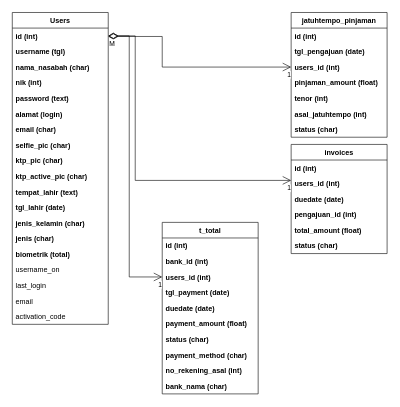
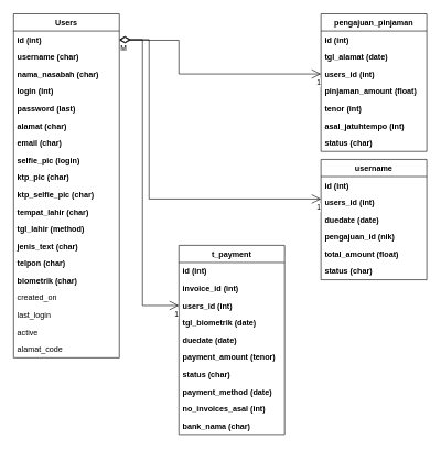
- <mxCell id="22" value="jatuhtempo_pinjaman" style="swimlane;fontStyle=1;align=center;verticalAlign=top;childLayout=stackLayout;horizontal=1;startSize=26;horizontalStack=0;resizeParent=1;resizeLast=0;collapsible=1;marginBottom=0;rounded=0;shadow=0;strokeWidth=1;" parent="1" vertex="1"><mxGeometry x="485" y="20" width="160" height="208" as="geometry"><mxRectangle x="340" y="380" width="170" height="26" as="alternateBounds" /></mxGeometry></mxCell>
+ <mxCell id="22" value="pengajuan_pinjaman" style="swimlane;fontStyle=1;align=center;verticalAlign=top;childLayout=stackLayout;horizontal=1;startSize=26;horizontalStack=0;resizeParent=1;resizeLast=0;collapsible=1;marginBottom=0;rounded=0;shadow=0;strokeWidth=1;" parent="1" vertex="1"><mxGeometry x="485" y="20" width="160" height="208" as="geometry"><mxRectangle x="340" y="380" width="170" height="26" as="alternateBounds" /></mxGeometry></mxCell>
- <mxCell id="4" value="username (tgl)" style="text;align=left;verticalAlign=top;spacingLeft=4;spacingRight=4;overflow=hidden;rotatable=0;points=[[0,0.5],[1,0.5]];portConstraint=eastwest;rounded=0;shadow=0;html=0;fontStyle=1" parent="2" vertex="1"><mxGeometry y="52" width="160" height="26" as="geometry" /></mxCell>
+ <mxCell id="4" value="username (char)" style="text;align=left;verticalAlign=top;spacingLeft=4;spacingRight=4;overflow=hidden;rotatable=0;points=[[0,0.5],[1,0.5]];portConstraint=eastwest;rounded=0;shadow=0;html=0;fontStyle=1" parent="2" vertex="1"><mxGeometry y="52" width="160" height="26" as="geometry" /></mxCell>
- <mxCell id="24" value="tgl_pengajuan (date)" style="text;align=left;verticalAlign=top;spacingLeft=4;spacingRight=4;overflow=hidden;rotatable=0;points=[[0,0.5],[1,0.5]];portConstraint=eastwest;fontStyle=1" vertex="1" parent="22"><mxGeometry y="52" width="160" height="26" as="geometry" /></mxCell>
+ <mxCell id="24" value="tgl_alamat (date)" style="text;align=left;verticalAlign=top;spacingLeft=4;spacingRight=4;overflow=hidden;rotatable=0;points=[[0,0.5],[1,0.5]];portConstraint=eastwest;fontStyle=1" vertex="1" parent="22"><mxGeometry y="52" width="160" height="26" as="geometry" /></mxCell>
- <mxCell id="6" value="nik (int)" style="text;align=left;verticalAlign=top;spacingLeft=4;spacingRight=4;overflow=hidden;rotatable=0;points=[[0,0.5],[1,0.5]];portConstraint=eastwest;rounded=0;shadow=0;html=0;fontStyle=1" vertex="1" parent="2"><mxGeometry y="104" width="160" height="26" as="geometry" /></mxCell>
+ <mxCell id="6" value="login (int)" style="text;align=left;verticalAlign=top;spacingLeft=4;spacingRight=4;overflow=hidden;rotatable=0;points=[[0,0.5],[1,0.5]];portConstraint=eastwest;rounded=0;shadow=0;html=0;fontStyle=1" vertex="1" parent="2"><mxGeometry y="104" width="160" height="26" as="geometry" /></mxCell>
- <mxCell id="7" value="password (text)" style="text;align=left;verticalAlign=top;spacingLeft=4;spacingRight=4;overflow=hidden;rotatable=0;points=[[0,0.5],[1,0.5]];portConstraint=eastwest;rounded=0;shadow=0;html=0;fontStyle=1" vertex="1" parent="2"><mxGeometry y="130" width="160" height="26" as="geometry" /></mxCell>
+ <mxCell id="7" value="password (last)" style="text;align=left;verticalAlign=top;spacingLeft=4;spacingRight=4;overflow=hidden;rotatable=0;points=[[0,0.5],[1,0.5]];portConstraint=eastwest;rounded=0;shadow=0;html=0;fontStyle=1" vertex="1" parent="2"><mxGeometry y="130" width="160" height="26" as="geometry" /></mxCell>
- <mxCell id="8" value="alamat (login)" style="text;align=left;verticalAlign=top;spacingLeft=4;spacingRight=4;overflow=hidden;rotatable=0;points=[[0,0.5],[1,0.5]];portConstraint=eastwest;rounded=0;shadow=0;html=0;fontStyle=1" vertex="1" parent="2"><mxGeometry y="156" width="160" height="26" as="geometry" /></mxCell>
+ <mxCell id="8" value="alamat (char)" style="text;align=left;verticalAlign=top;spacingLeft=4;spacingRight=4;overflow=hidden;rotatable=0;points=[[0,0.5],[1,0.5]];portConstraint=eastwest;rounded=0;shadow=0;html=0;fontStyle=1" vertex="1" parent="2"><mxGeometry y="156" width="160" height="26" as="geometry" /></mxCell>
- <mxCell id="10" value="selfie_pic (char)" style="text;align=left;verticalAlign=top;spacingLeft=4;spacingRight=4;overflow=hidden;rotatable=0;points=[[0,0.5],[1,0.5]];portConstraint=eastwest;rounded=0;shadow=0;html=0;fontStyle=1" vertex="1" parent="2"><mxGeometry y="208" width="160" height="26" as="geometry" /></mxCell>
+ <mxCell id="10" value="selfie_pic (login)" style="text;align=left;verticalAlign=top;spacingLeft=4;spacingRight=4;overflow=hidden;rotatable=0;points=[[0,0.5],[1,0.5]];portConstraint=eastwest;rounded=0;shadow=0;html=0;fontStyle=1" vertex="1" parent="2"><mxGeometry y="208" width="160" height="26" as="geometry" /></mxCell>
- <mxCell id="41" value="invoices" style="swimlane;fontStyle=1;align=center;verticalAlign=top;childLayout=stackLayout;horizontal=1;startSize=26;horizontalStack=0;resizeParent=1;resizeLast=0;collapsible=1;marginBottom=0;rounded=0;shadow=0;strokeWidth=1;" vertex="1" parent="1"><mxGeometry x="485" y="240" width="160" height="182" as="geometry"><mxRectangle x="340" y="380" width="170" height="26" as="alternateBounds" /></mxGeometry></mxCell>
+ <mxCell id="41" value="username" style="swimlane;fontStyle=1;align=center;verticalAlign=top;childLayout=stackLayout;horizontal=1;startSize=26;horizontalStack=0;resizeParent=1;resizeLast=0;collapsible=1;marginBottom=0;rounded=0;shadow=0;strokeWidth=1;" vertex="1" parent="1"><mxGeometry x="485" y="240" width="160" height="182" as="geometry"><mxRectangle x="340" y="380" width="170" height="26" as="alternateBounds" /></mxGeometry></mxCell>
- <mxCell id="12" value="ktp_active_pic (char)" style="text;align=left;verticalAlign=top;spacingLeft=4;spacingRight=4;overflow=hidden;rotatable=0;points=[[0,0.5],[1,0.5]];portConstraint=eastwest;rounded=0;shadow=0;html=0;fontStyle=1" vertex="1" parent="2"><mxGeometry y="260" width="160" height="26" as="geometry" /></mxCell>
+ <mxCell id="12" value="ktp_selfie_pic (char)" style="text;align=left;verticalAlign=top;spacingLeft=4;spacingRight=4;overflow=hidden;rotatable=0;points=[[0,0.5],[1,0.5]];portConstraint=eastwest;rounded=0;shadow=0;html=0;fontStyle=1" vertex="1" parent="2"><mxGeometry y="260" width="160" height="26" as="geometry" /></mxCell>
- <mxCell id="13" value="tempat_lahir (text)" style="text;align=left;verticalAlign=top;spacingLeft=4;spacingRight=4;overflow=hidden;rotatable=0;points=[[0,0.5],[1,0.5]];portConstraint=eastwest;rounded=0;shadow=0;html=0;fontStyle=1" vertex="1" parent="2"><mxGeometry y="286" width="160" height="26" as="geometry" /></mxCell>
+ <mxCell id="13" value="tempat_lahir (char)" style="text;align=left;verticalAlign=top;spacingLeft=4;spacingRight=4;overflow=hidden;rotatable=0;points=[[0,0.5],[1,0.5]];portConstraint=eastwest;rounded=0;shadow=0;html=0;fontStyle=1" vertex="1" parent="2"><mxGeometry y="286" width="160" height="26" as="geometry" /></mxCell>
- <mxCell id="14" value="tgl_lahir (date)" style="text;align=left;verticalAlign=top;spacingLeft=4;spacingRight=4;overflow=hidden;rotatable=0;points=[[0,0.5],[1,0.5]];portConstraint=eastwest;rounded=0;shadow=0;html=0;fontStyle=1" vertex="1" parent="2"><mxGeometry y="312" width="160" height="26" as="geometry" /></mxCell>
+ <mxCell id="14" value="tgl_lahir (method)" style="text;align=left;verticalAlign=top;spacingLeft=4;spacingRight=4;overflow=hidden;rotatable=0;points=[[0,0.5],[1,0.5]];portConstraint=eastwest;rounded=0;shadow=0;html=0;fontStyle=1" vertex="1" parent="2"><mxGeometry y="312" width="160" height="26" as="geometry" /></mxCell>
- <mxCell id="45" value="pengajuan_id (int)" style="text;align=left;verticalAlign=top;spacingLeft=4;spacingRight=4;overflow=hidden;rotatable=0;points=[[0,0.5],[1,0.5]];portConstraint=eastwest;fontStyle=1" vertex="1" parent="41"><mxGeometry y="104" width="160" height="26" as="geometry" /></mxCell>
+ <mxCell id="45" value="pengajuan_id (nik)" style="text;align=left;verticalAlign=top;spacingLeft=4;spacingRight=4;overflow=hidden;rotatable=0;points=[[0,0.5],[1,0.5]];portConstraint=eastwest;fontStyle=1" vertex="1" parent="41"><mxGeometry y="104" width="160" height="26" as="geometry" /></mxCell>
- <mxCell id="15" value="jenis_kelamin (char)" style="text;align=left;verticalAlign=top;spacingLeft=4;spacingRight=4;overflow=hidden;rotatable=0;points=[[0,0.5],[1,0.5]];portConstraint=eastwest;rounded=0;shadow=0;html=0;fontStyle=1" vertex="1" parent="2"><mxGeometry y="338" width="160" height="26" as="geometry" /></mxCell>
+ <mxCell id="15" value="jenis_text (char)" style="text;align=left;verticalAlign=top;spacingLeft=4;spacingRight=4;overflow=hidden;rotatable=0;points=[[0,0.5],[1,0.5]];portConstraint=eastwest;rounded=0;shadow=0;html=0;fontStyle=1" vertex="1" parent="2"><mxGeometry y="338" width="160" height="26" as="geometry" /></mxCell>
- <mxCell id="30" value="t_total" style="swimlane;fontStyle=1;align=center;verticalAlign=top;childLayout=stackLayout;horizontal=1;startSize=26;horizontalStack=0;resizeParent=1;resizeLast=0;collapsible=1;marginBottom=0;rounded=0;shadow=0;strokeWidth=1;" vertex="1" parent="1"><mxGeometry x="270" y="370" width="160" height="286" as="geometry"><mxRectangle x="340" y="380" width="170" height="26" as="alternateBounds" /></mxGeometry></mxCell>
+ <mxCell id="30" value="t_payment" style="swimlane;fontStyle=1;align=center;verticalAlign=top;childLayout=stackLayout;horizontal=1;startSize=26;horizontalStack=0;resizeParent=1;resizeLast=0;collapsible=1;marginBottom=0;rounded=0;shadow=0;strokeWidth=1;" vertex="1" parent="1"><mxGeometry x="270" y="370" width="160" height="286" as="geometry"><mxRectangle x="340" y="380" width="170" height="26" as="alternateBounds" /></mxGeometry></mxCell>
- <mxCell id="16" value="jenis (char)" style="text;align=left;verticalAlign=top;spacingLeft=4;spacingRight=4;overflow=hidden;rotatable=0;points=[[0,0.5],[1,0.5]];portConstraint=eastwest;rounded=0;shadow=0;html=0;fontStyle=1" vertex="1" parent="2"><mxGeometry y="364" width="160" height="26" as="geometry" /></mxCell>
+ <mxCell id="16" value="telpon (char)" style="text;align=left;verticalAlign=top;spacingLeft=4;spacingRight=4;overflow=hidden;rotatable=0;points=[[0,0.5],[1,0.5]];portConstraint=eastwest;rounded=0;shadow=0;html=0;fontStyle=1" vertex="1" parent="2"><mxGeometry y="364" width="160" height="26" as="geometry" /></mxCell>
- <mxCell id="17" value="biometrik (total)" style="text;align=left;verticalAlign=top;spacingLeft=4;spacingRight=4;overflow=hidden;rotatable=0;points=[[0,0.5],[1,0.5]];portConstraint=eastwest;rounded=0;shadow=0;html=0;fontStyle=1" vertex="1" parent="2"><mxGeometry y="390" width="160" height="26" as="geometry" /></mxCell>
+ <mxCell id="17" value="biometrik (char)" style="text;align=left;verticalAlign=top;spacingLeft=4;spacingRight=4;overflow=hidden;rotatable=0;points=[[0,0.5],[1,0.5]];portConstraint=eastwest;rounded=0;shadow=0;html=0;fontStyle=1" vertex="1" parent="2"><mxGeometry y="390" width="160" height="26" as="geometry" /></mxCell>
- <mxCell id="32" value="bank_id (int)" style="text;align=left;verticalAlign=top;spacingLeft=4;spacingRight=4;overflow=hidden;rotatable=0;points=[[0,0.5],[1,0.5]];portConstraint=eastwest;fontStyle=1" vertex="1" parent="30"><mxGeometry y="52" width="160" height="26" as="geometry" /></mxCell>
+ <mxCell id="32" value="invoice_id (int)" style="text;align=left;verticalAlign=top;spacingLeft=4;spacingRight=4;overflow=hidden;rotatable=0;points=[[0,0.5],[1,0.5]];portConstraint=eastwest;fontStyle=1" vertex="1" parent="30"><mxGeometry y="52" width="160" height="26" as="geometry" /></mxCell>
- <mxCell id="18" value="username_on" style="text;align=left;verticalAlign=top;spacingLeft=4;spacingRight=4;overflow=hidden;rotatable=0;points=[[0,0.5],[1,0.5]];portConstraint=eastwest;rounded=0;shadow=0;html=0;" vertex="1" parent="2"><mxGeometry y="416" width="160" height="26" as="geometry" /></mxCell>
+ <mxCell id="18" value="created_on" style="text;align=left;verticalAlign=top;spacingLeft=4;spacingRight=4;overflow=hidden;rotatable=0;points=[[0,0.5],[1,0.5]];portConstraint=eastwest;rounded=0;shadow=0;html=0;" vertex="1" parent="2"><mxGeometry y="416" width="160" height="26" as="geometry" /></mxCell>
- <mxCell id="34" value="tgl_payment (date)" style="text;align=left;verticalAlign=top;spacingLeft=4;spacingRight=4;overflow=hidden;rotatable=0;points=[[0,0.5],[1,0.5]];portConstraint=eastwest;fontStyle=1" vertex="1" parent="30"><mxGeometry y="104" width="160" height="26" as="geometry" /></mxCell>
+ <mxCell id="34" value="tgl_biometrik (date)" style="text;align=left;verticalAlign=top;spacingLeft=4;spacingRight=4;overflow=hidden;rotatable=0;points=[[0,0.5],[1,0.5]];portConstraint=eastwest;fontStyle=1" vertex="1" parent="30"><mxGeometry y="104" width="160" height="26" as="geometry" /></mxCell>
- <mxCell id="20" value="email" style="text;align=left;verticalAlign=top;spacingLeft=4;spacingRight=4;overflow=hidden;rotatable=0;points=[[0,0.5],[1,0.5]];portConstraint=eastwest;rounded=0;shadow=0;html=0;" vertex="1" parent="2"><mxGeometry y="468" width="160" height="26" as="geometry" /></mxCell>
+ <mxCell id="20" value="active" style="text;align=left;verticalAlign=top;spacingLeft=4;spacingRight=4;overflow=hidden;rotatable=0;points=[[0,0.5],[1,0.5]];portConstraint=eastwest;rounded=0;shadow=0;html=0;" vertex="1" parent="2"><mxGeometry y="468" width="160" height="26" as="geometry" /></mxCell>
- <mxCell id="21" value="activation_code" style="text;align=left;verticalAlign=top;spacingLeft=4;spacingRight=4;overflow=hidden;rotatable=0;points=[[0,0.5],[1,0.5]];portConstraint=eastwest;rounded=0;shadow=0;html=0;" vertex="1" parent="2"><mxGeometry y="494" width="160" height="26" as="geometry" /></mxCell>
+ <mxCell id="21" value="alamat_code" style="text;align=left;verticalAlign=top;spacingLeft=4;spacingRight=4;overflow=hidden;rotatable=0;points=[[0,0.5],[1,0.5]];portConstraint=eastwest;rounded=0;shadow=0;html=0;" vertex="1" parent="2"><mxGeometry y="494" width="160" height="26" as="geometry" /></mxCell>
- <mxCell id="36" value="payment_amount (float)" style="text;align=left;verticalAlign=top;spacingLeft=4;spacingRight=4;overflow=hidden;rotatable=0;points=[[0,0.5],[1,0.5]];portConstraint=eastwest;fontStyle=1" vertex="1" parent="30"><mxGeometry y="156" width="160" height="26" as="geometry" /></mxCell>
+ <mxCell id="36" value="payment_amount (tenor)" style="text;align=left;verticalAlign=top;spacingLeft=4;spacingRight=4;overflow=hidden;rotatable=0;points=[[0,0.5],[1,0.5]];portConstraint=eastwest;fontStyle=1" vertex="1" parent="30"><mxGeometry y="156" width="160" height="26" as="geometry" /></mxCell>
- <mxCell id="38" value="payment_method (char)" style="text;align=left;verticalAlign=top;spacingLeft=4;spacingRight=4;overflow=hidden;rotatable=0;points=[[0,0.5],[1,0.5]];portConstraint=eastwest;fontStyle=1" vertex="1" parent="30"><mxGeometry y="208" width="160" height="26" as="geometry" /></mxCell>
+ <mxCell id="38" value="payment_method (date)" style="text;align=left;verticalAlign=top;spacingLeft=4;spacingRight=4;overflow=hidden;rotatable=0;points=[[0,0.5],[1,0.5]];portConstraint=eastwest;fontStyle=1" vertex="1" parent="30"><mxGeometry y="208" width="160" height="26" as="geometry" /></mxCell>
- <mxCell id="39" value="no_rekening_asal (int)" style="text;align=left;verticalAlign=top;spacingLeft=4;spacingRight=4;overflow=hidden;rotatable=0;points=[[0,0.5],[1,0.5]];portConstraint=eastwest;fontStyle=1" vertex="1" parent="30"><mxGeometry y="234" width="160" height="26" as="geometry" /></mxCell>
+ <mxCell id="39" value="no_invoices_asal (int)" style="text;align=left;verticalAlign=top;spacingLeft=4;spacingRight=4;overflow=hidden;rotatable=0;points=[[0,0.5],[1,0.5]];portConstraint=eastwest;fontStyle=1" vertex="1" parent="30"><mxGeometry y="234" width="160" height="26" as="geometry" /></mxCell>
